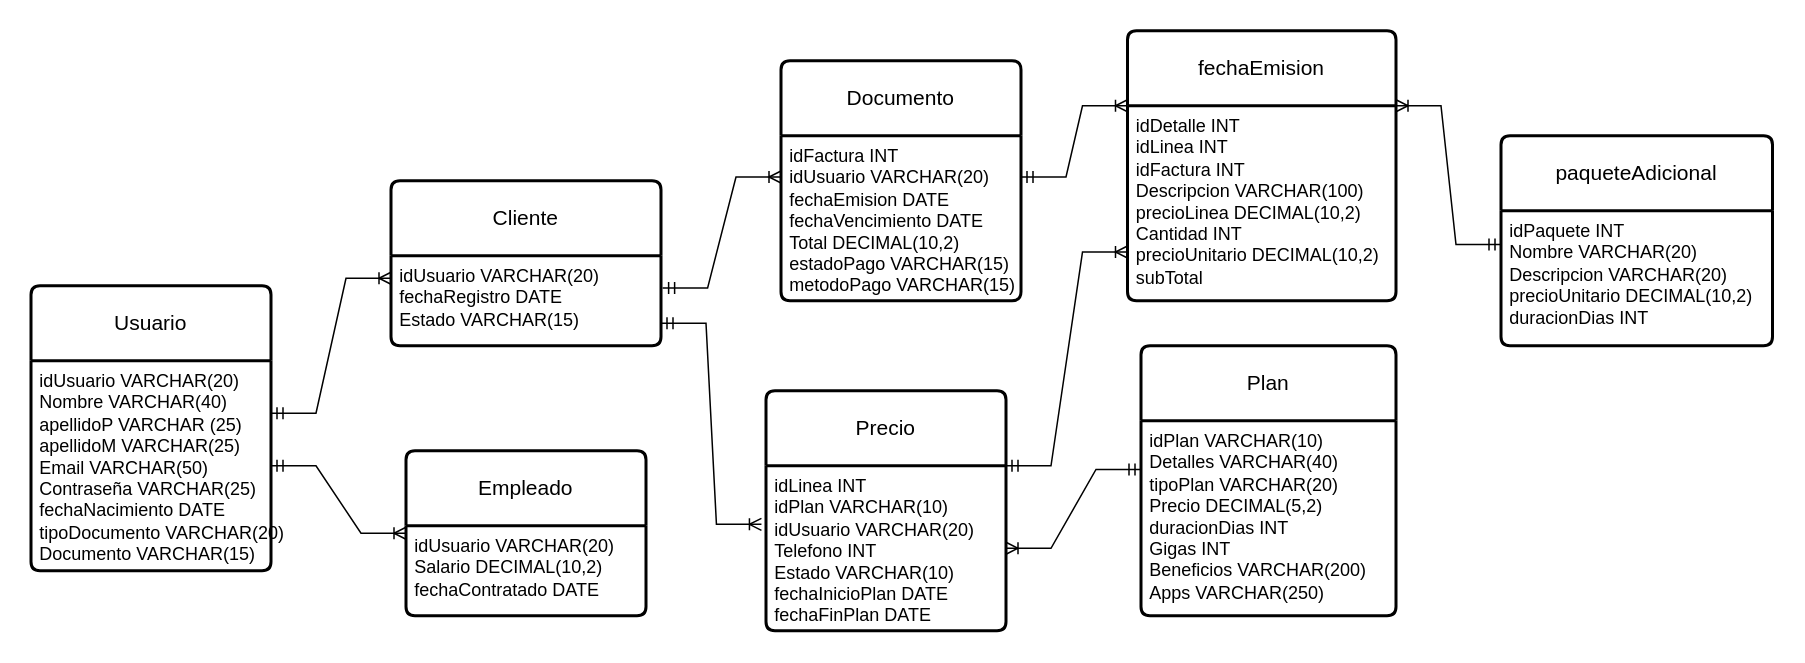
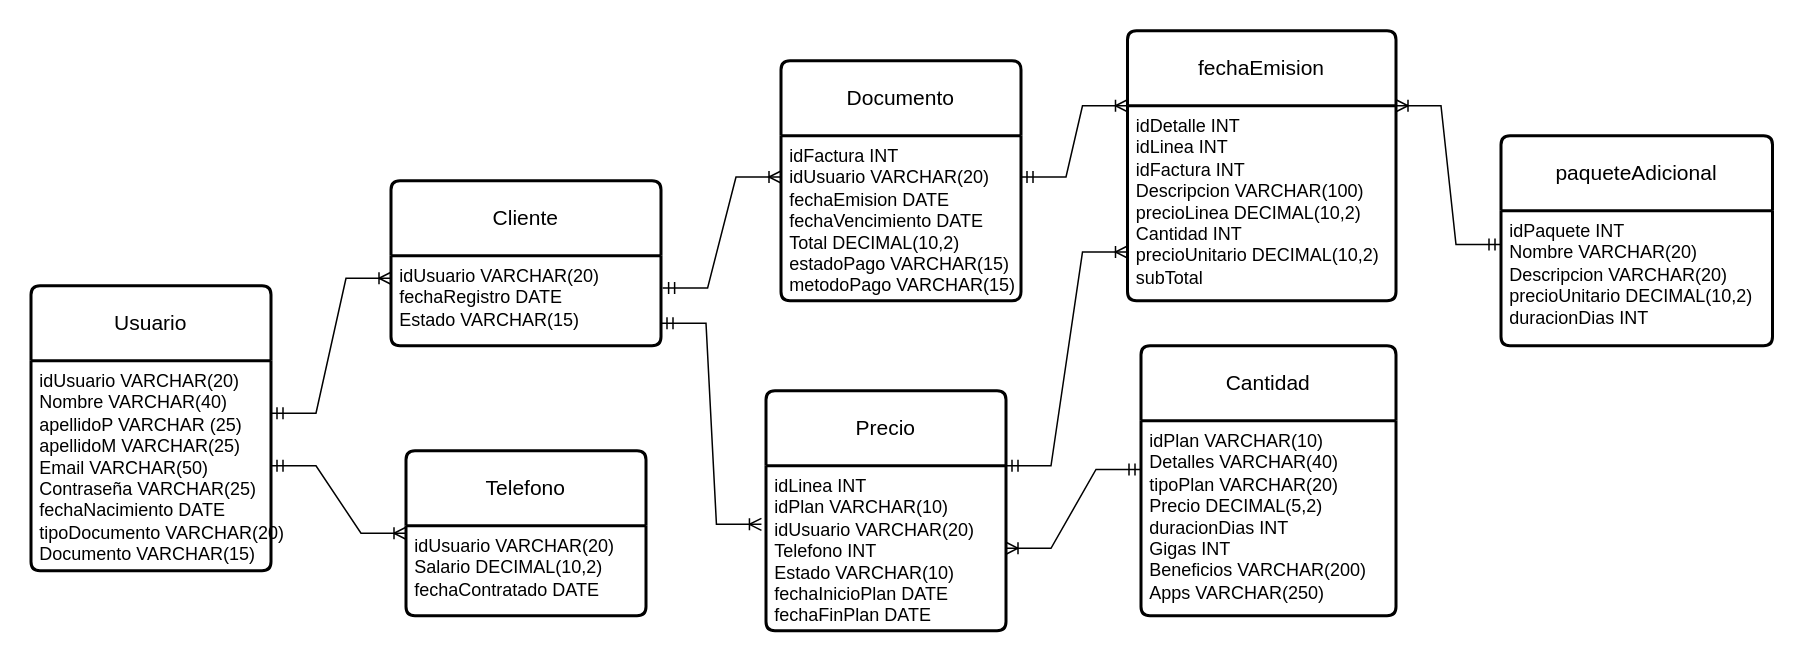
- <mxCell id="20" value="Plan" style="swimlane;childLayout=stackLayout;horizontal=1;startSize=50;horizontalStack=0;rounded=1;fontSize=14;fontStyle=0;strokeWidth=2;resizeParent=0;resizeLast=1;shadow=0;dashed=0;align=center;arcSize=4;whiteSpace=wrap;html=1;" parent="1" vertex="1"><mxGeometry x="760" y="230" width="170" height="180" as="geometry"><mxRectangle x="120" y="270" width="80" height="50" as="alternateBounds" /></mxGeometry></mxCell>
+ <mxCell id="20" value="Cantidad" style="swimlane;childLayout=stackLayout;horizontal=1;startSize=50;horizontalStack=0;rounded=1;fontSize=14;fontStyle=0;strokeWidth=2;resizeParent=0;resizeLast=1;shadow=0;dashed=0;align=center;arcSize=4;whiteSpace=wrap;html=1;" parent="1" vertex="1"><mxGeometry x="760" y="230" width="170" height="180" as="geometry"><mxRectangle x="120" y="270" width="80" height="50" as="alternateBounds" /></mxGeometry></mxCell>
- <mxCell id="6" value="Empleado" style="swimlane;childLayout=stackLayout;horizontal=1;startSize=50;horizontalStack=0;rounded=1;fontSize=14;fontStyle=0;strokeWidth=2;resizeParent=0;resizeLast=1;shadow=0;dashed=0;align=center;arcSize=4;whiteSpace=wrap;html=1;" parent="1" vertex="1"><mxGeometry x="270" y="300" width="160" height="110" as="geometry"><mxRectangle x="120" y="270" width="80" height="50" as="alternateBounds" /></mxGeometry></mxCell>
+ <mxCell id="6" value="Telefono" style="swimlane;childLayout=stackLayout;horizontal=1;startSize=50;horizontalStack=0;rounded=1;fontSize=14;fontStyle=0;strokeWidth=2;resizeParent=0;resizeLast=1;shadow=0;dashed=0;align=center;arcSize=4;whiteSpace=wrap;html=1;" parent="1" vertex="1"><mxGeometry x="270" y="300" width="160" height="110" as="geometry"><mxRectangle x="120" y="270" width="80" height="50" as="alternateBounds" /></mxGeometry></mxCell>
